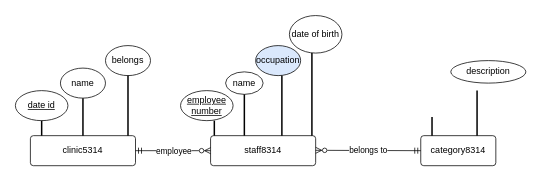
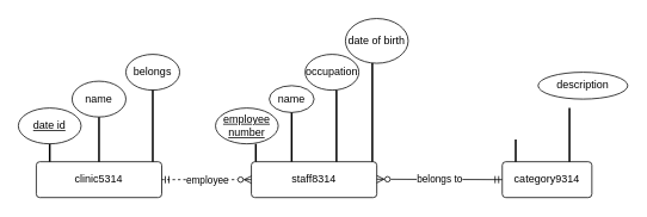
- <mxCell id="13" value="occupation" style="ellipse;whiteSpace=wrap;html=1;align=center;fillColor=#dae8fc;" vertex="1" parent="1"><mxGeometry x="340" y="60" width="60" height="40" as="geometry" /></mxCell>
+ <mxCell id="13" value="occupation" style="ellipse;whiteSpace=wrap;html=1;align=center;" vertex="1" parent="1"><mxGeometry x="340" y="60" width="60" height="40" as="geometry" /></mxCell>
- <mxCell id="5" value="" style="endArrow=ERzeroToMany;html=1;rounded=0;exitX=1;exitY=0.5;exitDx=0;exitDy=0;startArrow=ERmandOne;startFill=0;endFill=0;entryX=0;entryY=0.5;entryDx=0;entryDy=0;" edge="1" parent="1" source="2" target="3"><mxGeometry relative="1" as="geometry"><mxPoint x="220" y="199.5" as="sourcePoint" /><mxPoint x="320" y="199.5" as="targetPoint" /></mxGeometry></mxCell>
+ <mxCell id="5" value="" style="endArrow=ERzeroToMany;html=1;rounded=0;exitX=1;exitY=0.5;exitDx=0;exitDy=0;startArrow=ERmandOne;startFill=0;endFill=0;entryX=0;entryY=0.5;entryDx=0;entryDy=0;dashed=1;" edge="1" parent="1" source="2" target="3"><mxGeometry relative="1" as="geometry"><mxPoint x="220" y="199.5" as="sourcePoint" /><mxPoint x="320" y="199.5" as="targetPoint" /></mxGeometry></mxCell>
- <mxCell id="4" value="category8314" style="rounded=1;arcSize=10;whiteSpace=wrap;html=1;align=center;" vertex="1" parent="1"><mxGeometry x="560" y="180" width="100" height="40" as="geometry" /></mxCell>
+ <mxCell id="4" value="category9314" style="rounded=1;arcSize=10;whiteSpace=wrap;html=1;align=center;" vertex="1" parent="1"><mxGeometry x="560" y="180" width="100" height="40" as="geometry" /></mxCell>
